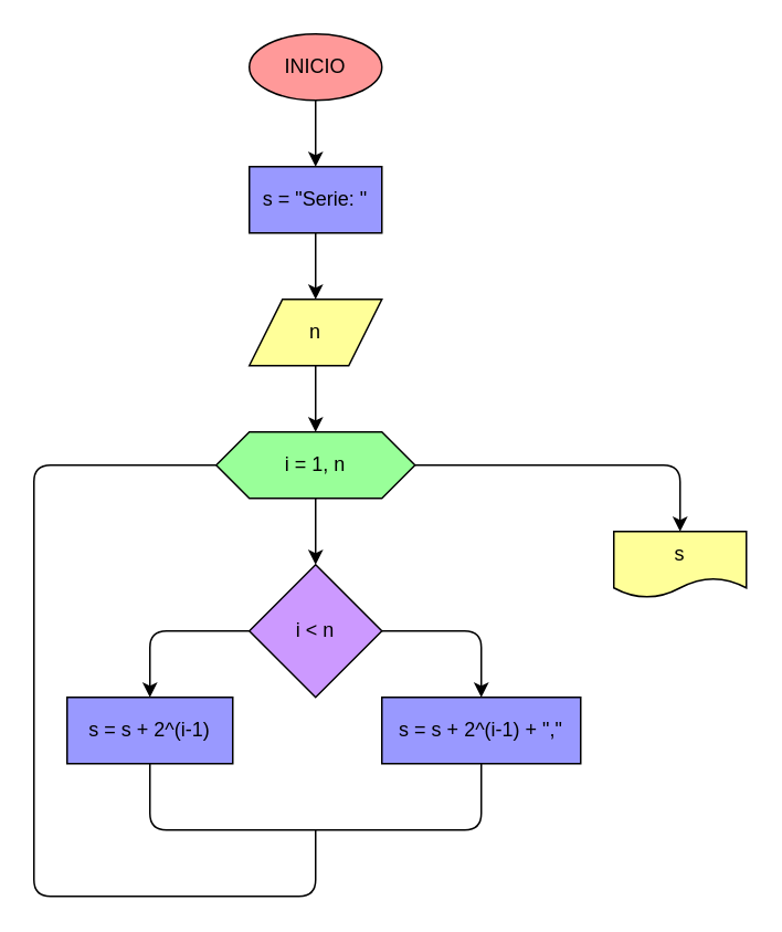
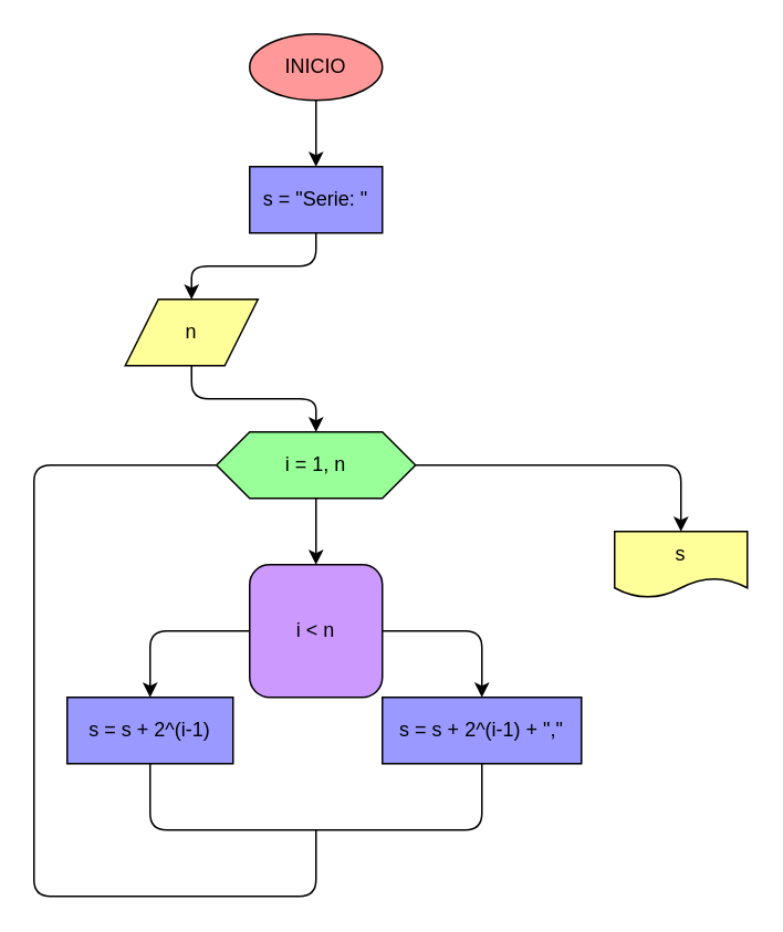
- <mxCell id="5" value="n" style="shape=parallelogram;perimeter=parallelogramPerimeter;whiteSpace=wrap;html=1;fixedSize=1;fillColor=#FFFF99;strokeColor=#000000;fontColor=#000000;" parent="1" vertex="1"><mxGeometry x="150" y="180" width="80" height="40" as="geometry" /></mxCell>
+ <mxCell id="5" value="n" style="shape=parallelogram;perimeter=parallelogramPerimeter;whiteSpace=wrap;html=1;fixedSize=1;fillColor=#FFFF99;strokeColor=#000000;fontColor=#000000;" parent="1" vertex="1"><mxGeometry x="75" y="180" width="80" height="40" as="geometry" /></mxCell>
- <mxCell id="13" value="i &amp;lt; n" style="rhombus;whiteSpace=wrap;html=1;fillColor=#CC99FF;strokeColor=#000000;fontColor=#000000;" parent="1" vertex="1"><mxGeometry x="150" y="340" width="80" height="80" as="geometry" /></mxCell>
+ <mxCell id="13" value="i &amp;lt; n" style="whiteSpace=wrap;html=1;fillColor=#CC99FF;strokeColor=#000000;fontColor=#000000;rounded=1;" parent="1" vertex="1"><mxGeometry x="150" y="340" width="80" height="80" as="geometry" /></mxCell>
